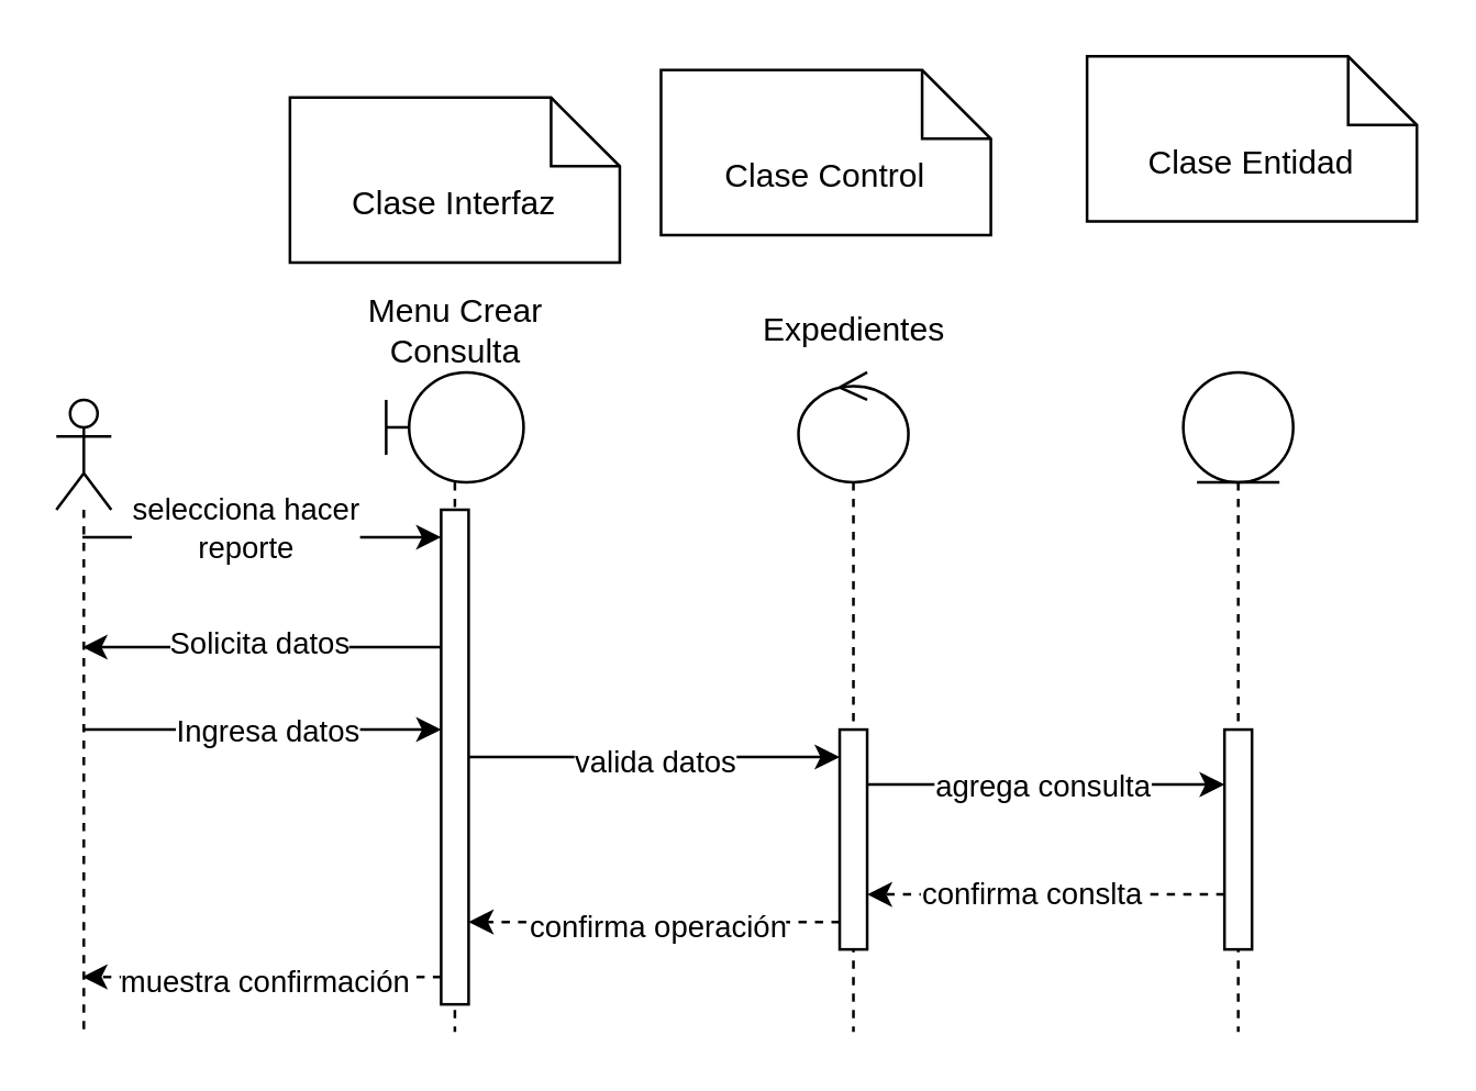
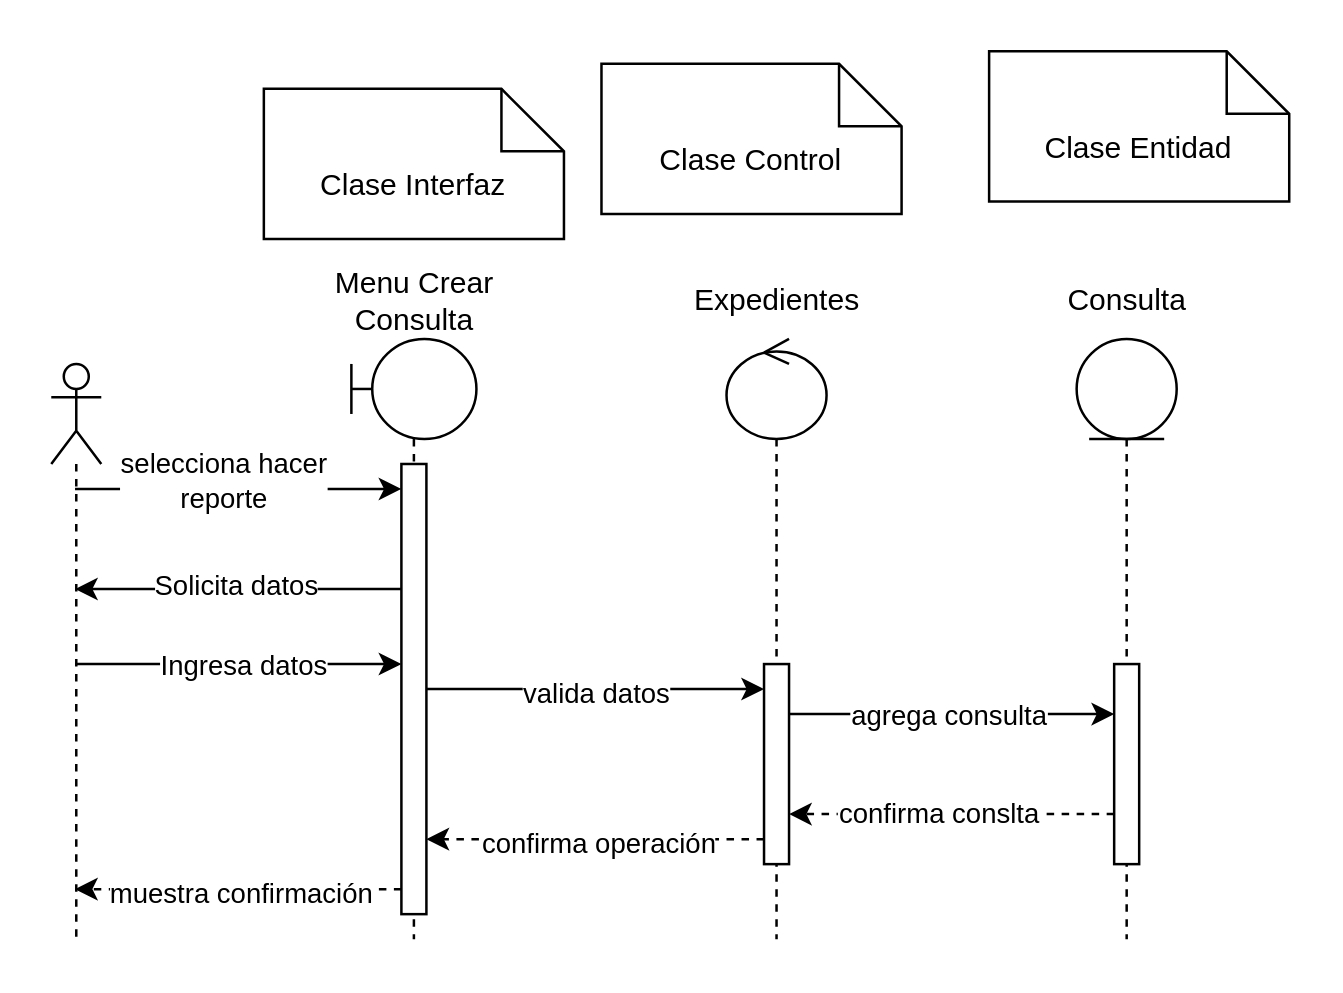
+ <mxCell id="29" value="Consulta" style="text;html=1;align=center;verticalAlign=middle;resizable=0;points=[];autosize=1;strokeColor=none;fillColor=none;" vertex="1" parent="1"><mxGeometry x="415" y="105" width="70" height="30" as="geometry" /></mxCell>
